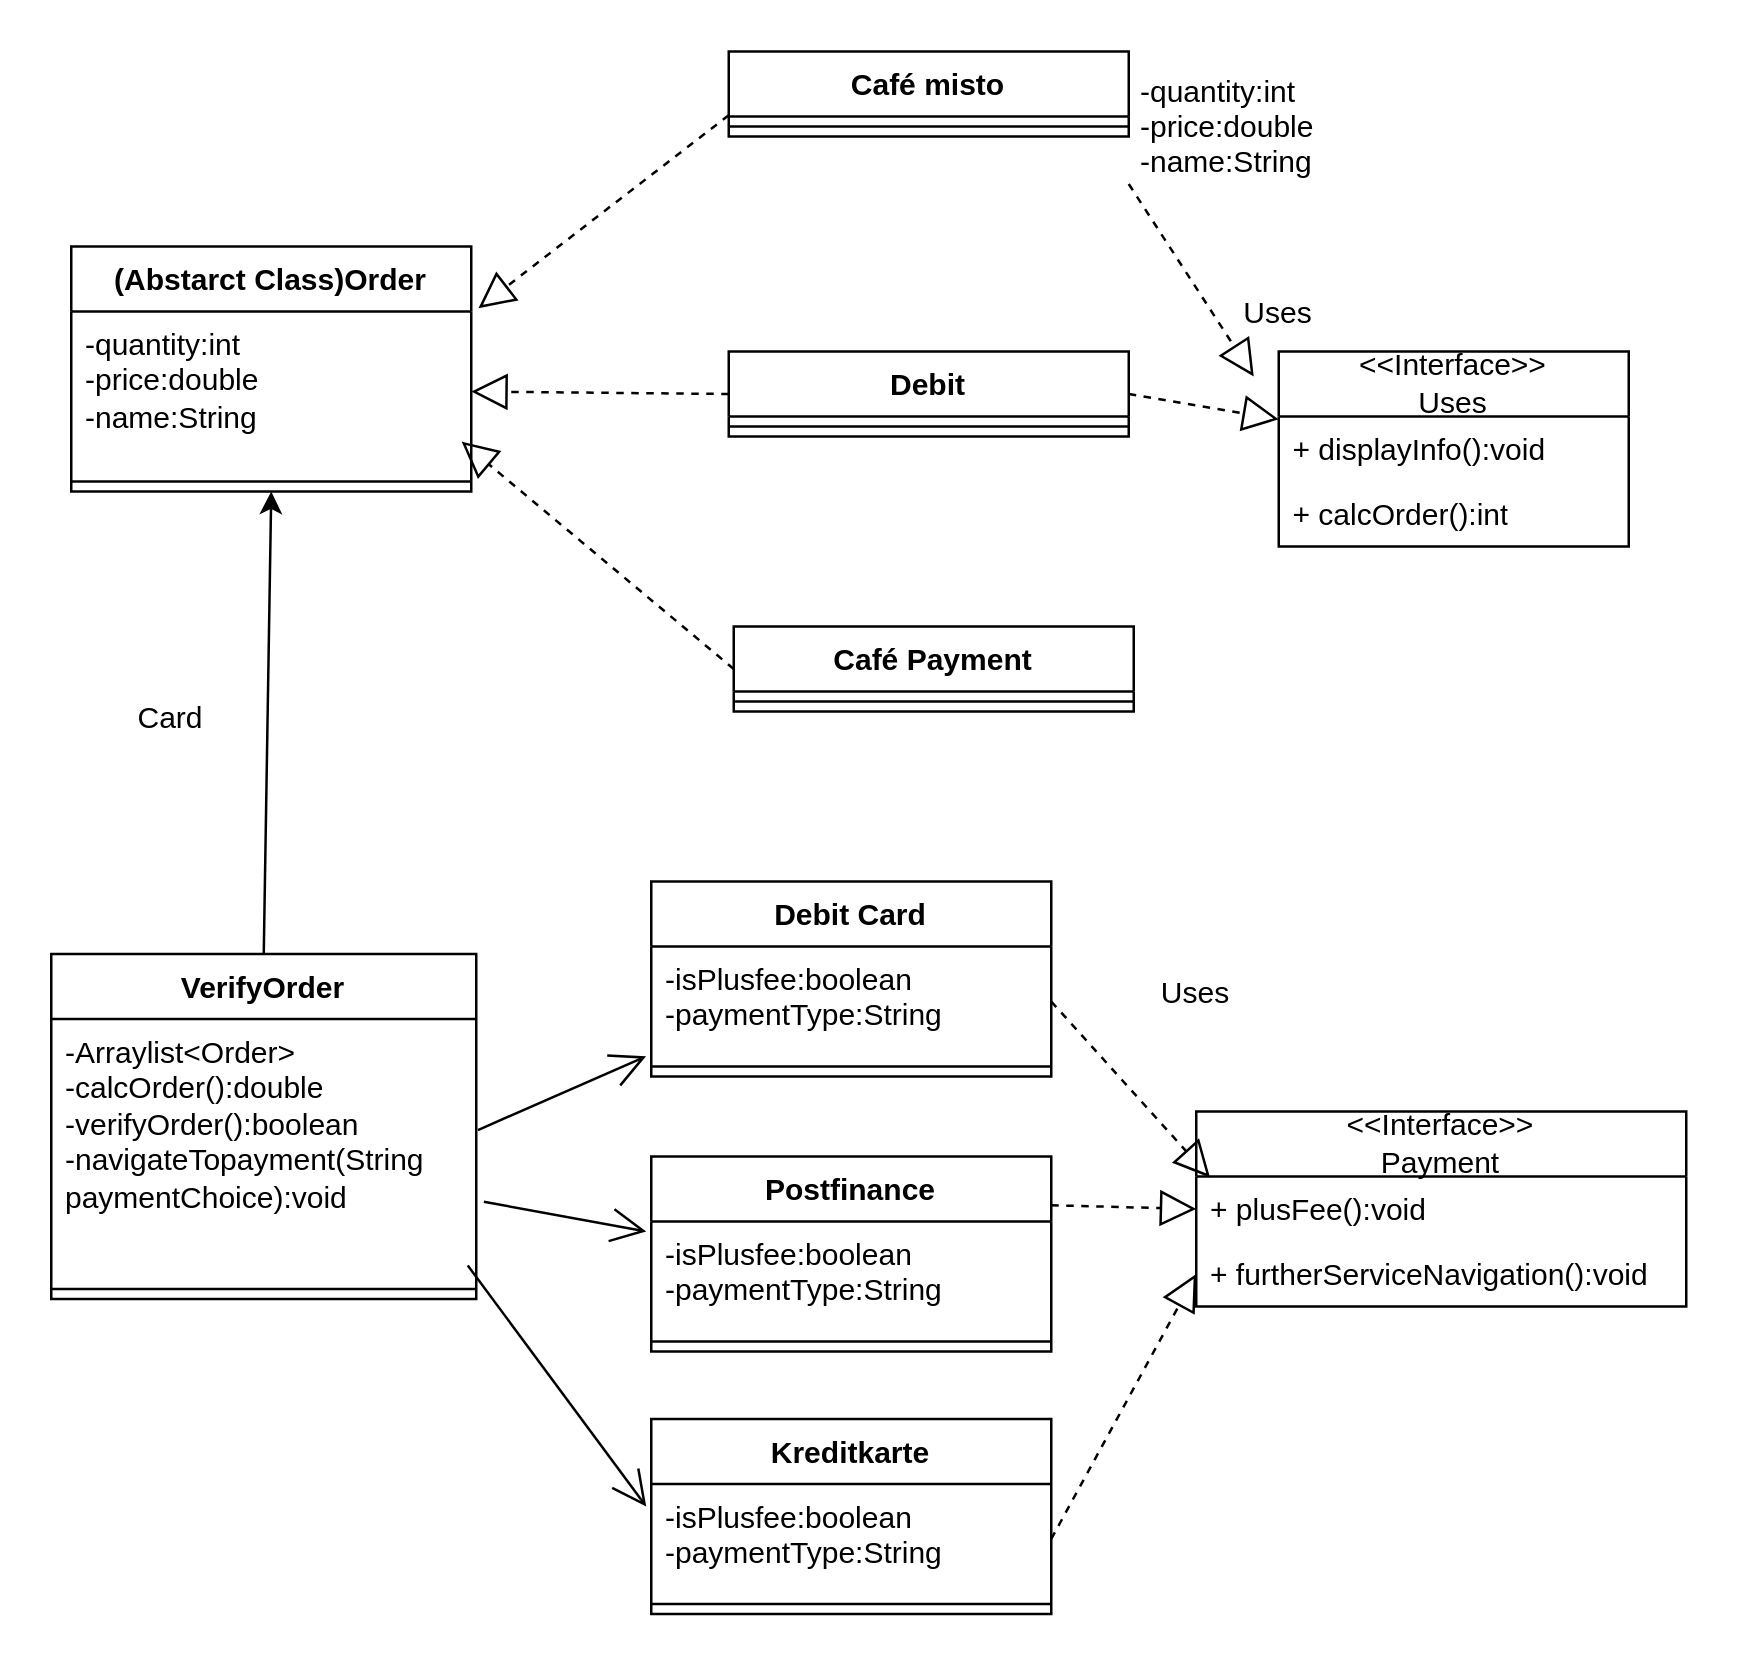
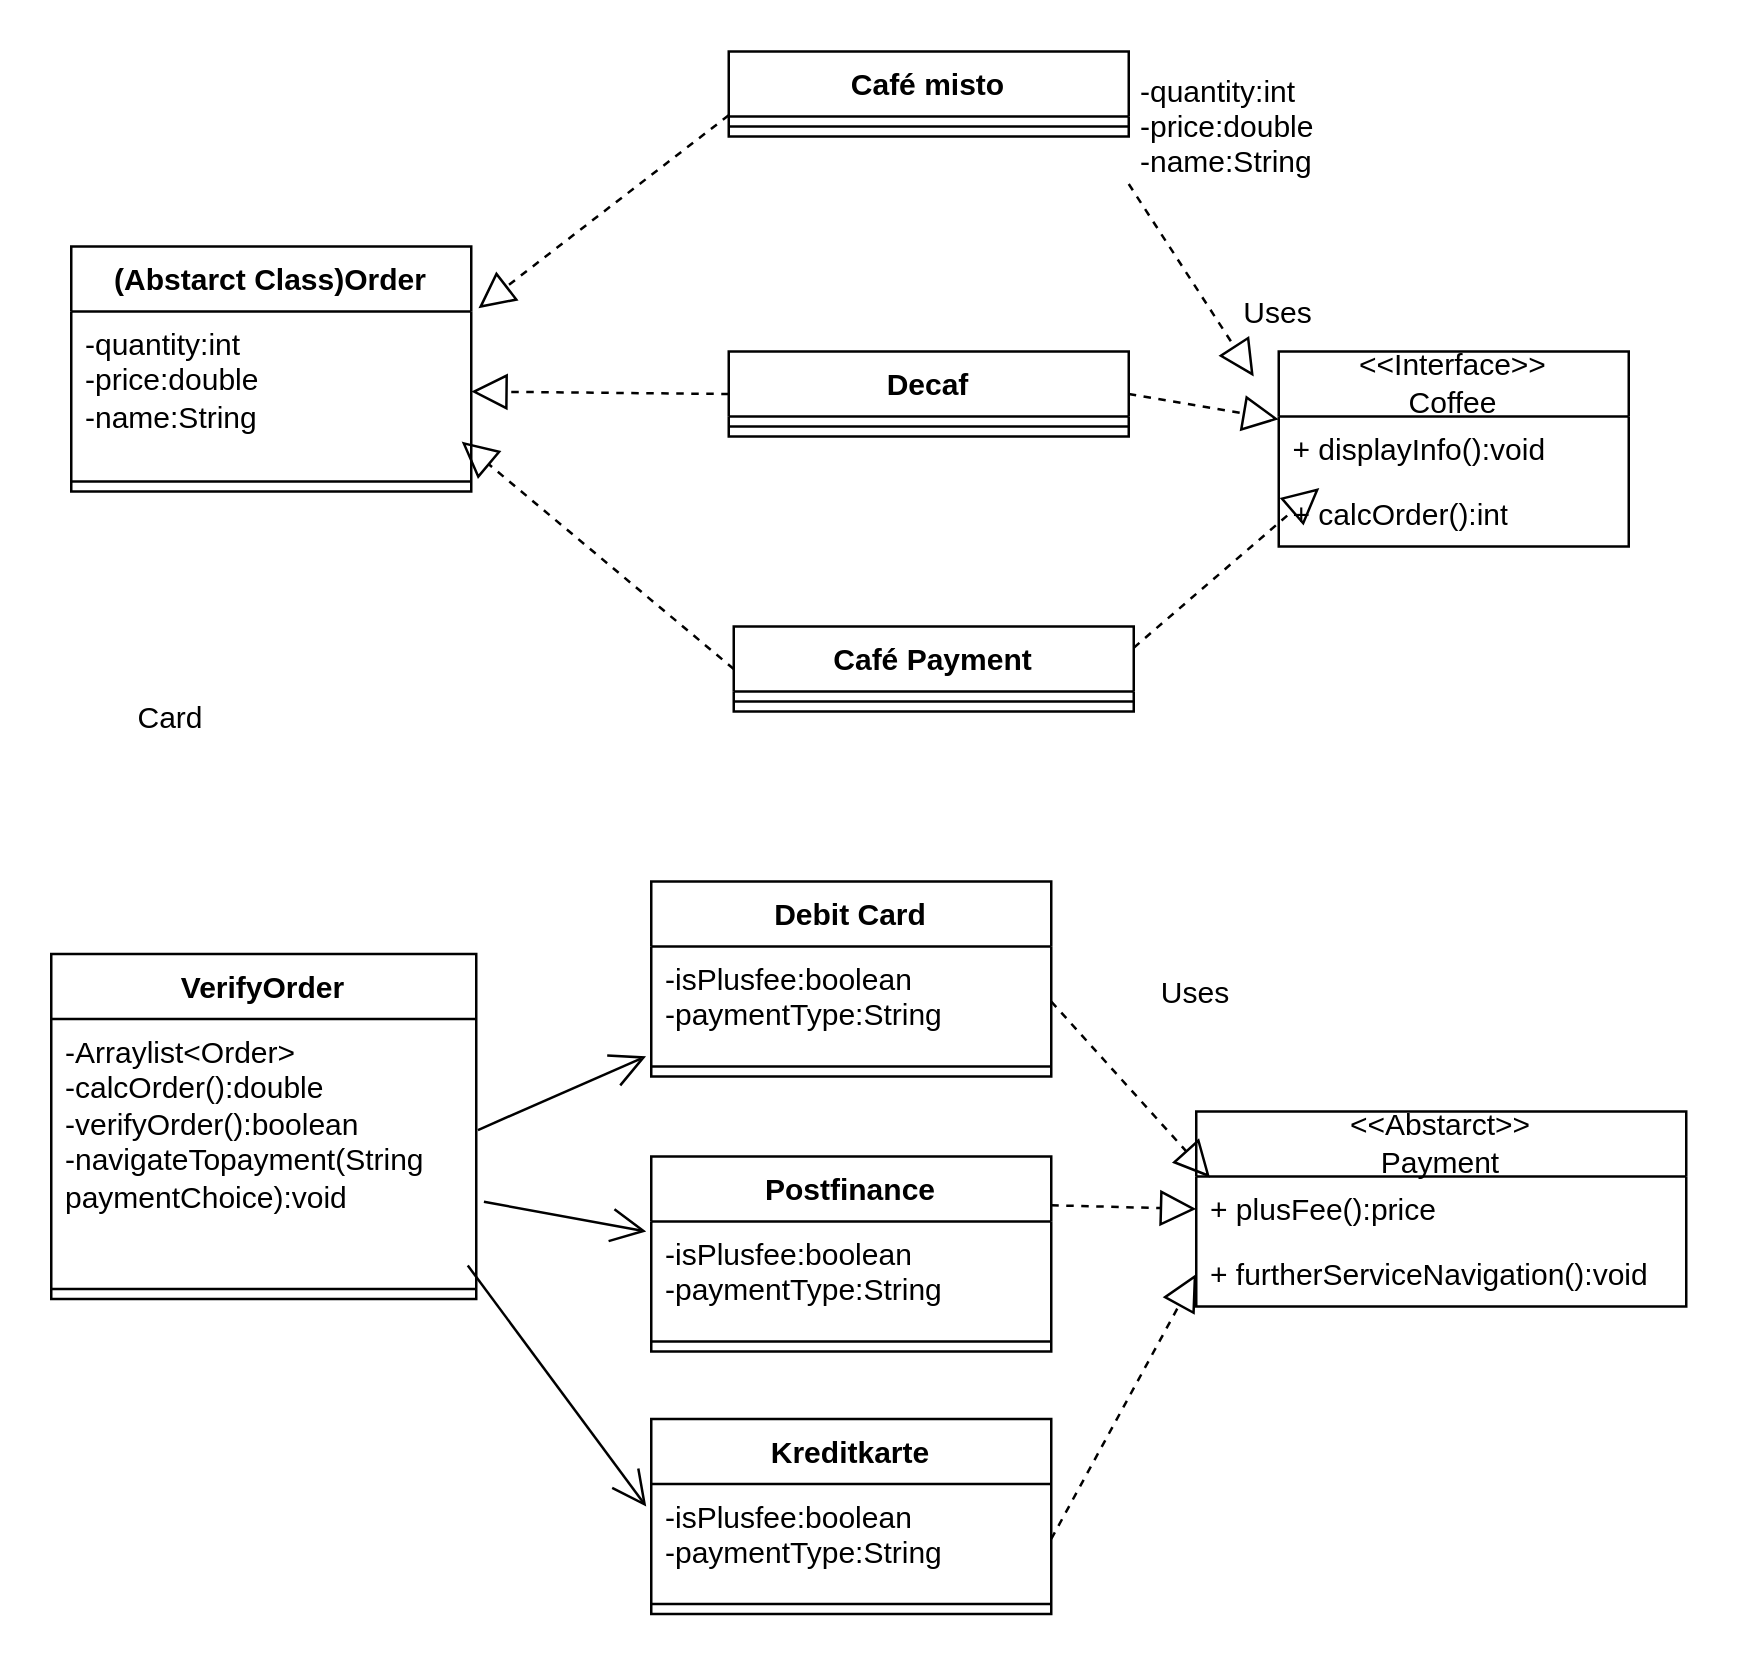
- <mxCell id="5" value="&amp;lt;&amp;lt;Interface&amp;gt;&amp;gt;&lt;div&gt;Uses&lt;/div&gt;" style="swimlane;fontStyle=0;childLayout=stackLayout;horizontal=1;startSize=26;fillColor=none;horizontalStack=0;resizeParent=1;resizeParentMax=0;resizeLast=0;collapsible=1;marginBottom=0;whiteSpace=wrap;html=1;" vertex="1" parent="1"><mxGeometry x="511" y="140" width="140" height="78" as="geometry" /></mxCell>
+ <mxCell id="5" value="&amp;lt;&amp;lt;Interface&amp;gt;&amp;gt;&lt;div&gt;Coffee&lt;/div&gt;" style="swimlane;fontStyle=0;childLayout=stackLayout;horizontal=1;startSize=26;fillColor=none;horizontalStack=0;resizeParent=1;resizeParentMax=0;resizeLast=0;collapsible=1;marginBottom=0;whiteSpace=wrap;html=1;" vertex="1" parent="1"><mxGeometry x="511" y="140" width="140" height="78" as="geometry" /></mxCell>
- <mxCell id="12" value="Debit" style="swimlane;fontStyle=1;align=center;verticalAlign=top;childLayout=stackLayout;horizontal=1;startSize=26;horizontalStack=0;resizeParent=1;resizeParentMax=0;resizeLast=0;collapsible=1;marginBottom=0;whiteSpace=wrap;html=1;" vertex="1" parent="1"><mxGeometry x="291" y="140" width="160" height="34" as="geometry" /></mxCell>
+ <mxCell id="12" value="Decaf" style="swimlane;fontStyle=1;align=center;verticalAlign=top;childLayout=stackLayout;horizontal=1;startSize=26;horizontalStack=0;resizeParent=1;resizeParentMax=0;resizeLast=0;collapsible=1;marginBottom=0;whiteSpace=wrap;html=1;" vertex="1" parent="1"><mxGeometry x="291" y="140" width="160" height="34" as="geometry" /></mxCell>
+ <mxCell id="30" value="" style="endArrow=block;dashed=1;endFill=0;endSize=12;html=1;rounded=0;exitX=1;exitY=0.25;exitDx=0;exitDy=0;entryX=0.116;entryY=1.099;entryDx=0;entryDy=0;entryPerimeter=0;" edge="1" parent="1" source="10" target="6"><mxGeometry width="160" relative="1" as="geometry"><mxPoint x="453" y="294.144" as="sourcePoint" /><mxPoint x="761" y="400" as="targetPoint" /></mxGeometry></mxCell>
- <mxCell id="40" value="" style="endArrow=classic;html=1;rounded=0;exitX=0.5;exitY=0;exitDx=0;exitDy=0;entryX=0.5;entryY=1;entryDx=0;entryDy=0;" edge="1" parent="1" source="34" target="31"><mxGeometry width="50" height="50" relative="1" as="geometry"><mxPoint x="328" y="362" as="sourcePoint" /><mxPoint x="378" y="312" as="targetPoint" /></mxGeometry></mxCell>
- <mxCell id="2" value="&amp;lt;&amp;lt;Interface&amp;gt;&amp;gt;&lt;div&gt;Payment&lt;/div&gt;" style="swimlane;fontStyle=0;childLayout=stackLayout;horizontal=1;startSize=26;fillColor=none;horizontalStack=0;resizeParent=1;resizeParentMax=0;resizeLast=0;collapsible=1;marginBottom=0;whiteSpace=wrap;html=1;" vertex="1" parent="1"><mxGeometry x="478" y="444" width="196" height="78" as="geometry" /></mxCell>
+ <mxCell id="2" value="&amp;lt;&amp;lt;Abstarct&amp;gt;&amp;gt;&lt;div&gt;Payment&lt;/div&gt;" style="swimlane;fontStyle=0;childLayout=stackLayout;horizontal=1;startSize=26;fillColor=none;horizontalStack=0;resizeParent=1;resizeParentMax=0;resizeLast=0;collapsible=1;marginBottom=0;whiteSpace=wrap;html=1;" vertex="1" parent="1"><mxGeometry x="478" y="444" width="196" height="78" as="geometry" /></mxCell>
- <mxCell id="3" value="+ plusFee():void" style="text;strokeColor=none;fillColor=none;align=left;verticalAlign=top;spacingLeft=4;spacingRight=4;overflow=hidden;rotatable=0;points=[[0,0.5],[1,0.5]];portConstraint=eastwest;whiteSpace=wrap;html=1;" vertex="1" parent="2"><mxGeometry y="26" width="196" height="26" as="geometry" /></mxCell>
+ <mxCell id="3" value="+ plusFee():price" style="text;strokeColor=none;fillColor=none;align=left;verticalAlign=top;spacingLeft=4;spacingRight=4;overflow=hidden;rotatable=0;points=[[0,0.5],[1,0.5]];portConstraint=eastwest;whiteSpace=wrap;html=1;" vertex="1" parent="2"><mxGeometry y="26" width="196" height="26" as="geometry" /></mxCell>
